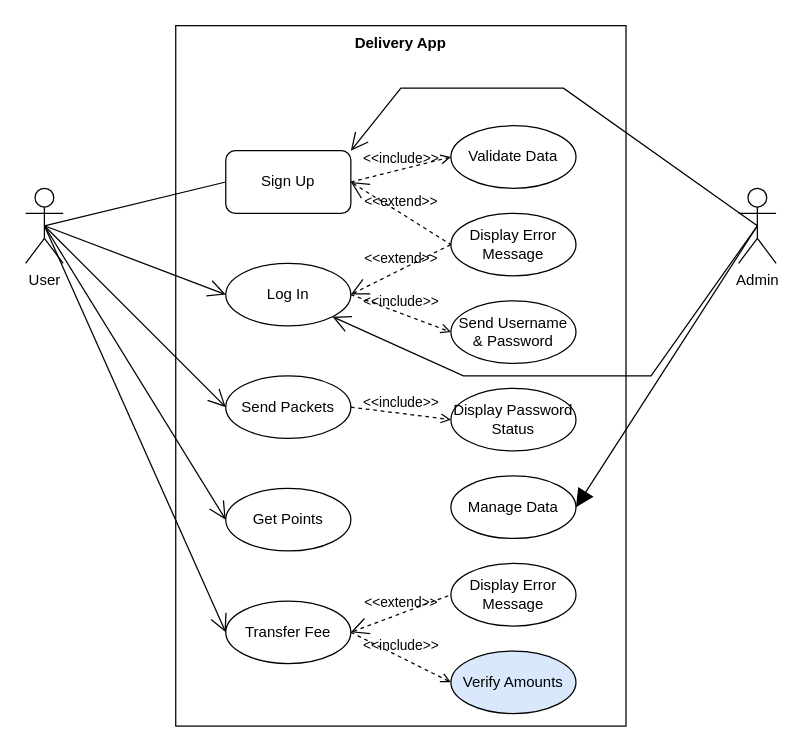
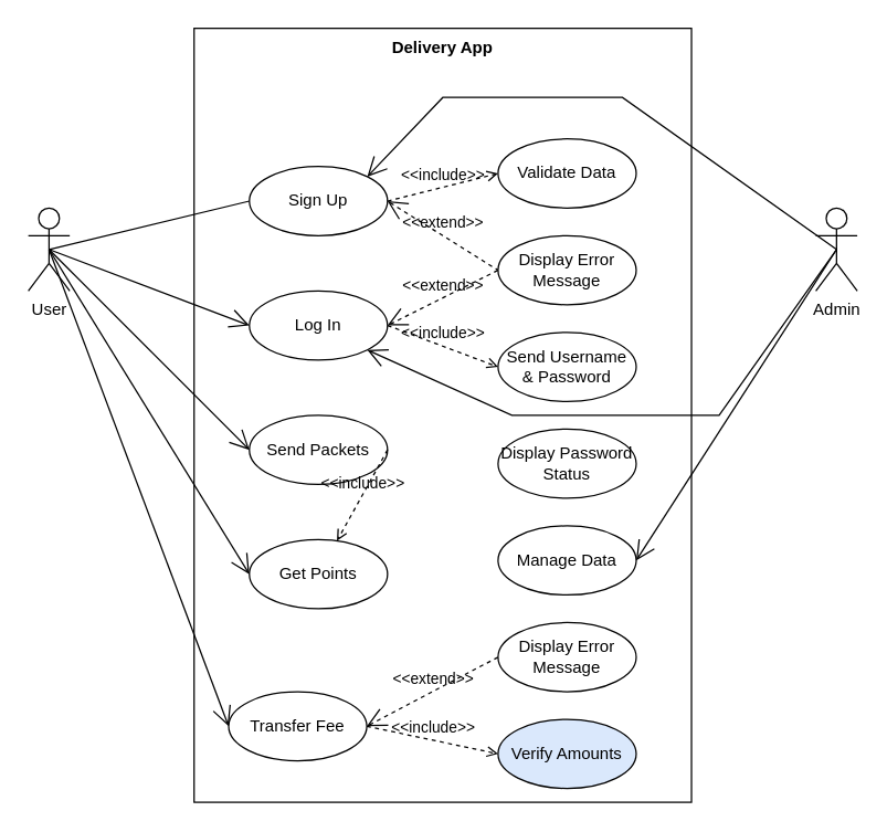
- <mxCell id="5" value="Sign Up" style="whiteSpace=wrap;html=1;rounded=1;" vertex="1" parent="1"><mxGeometry x="180" y="120" width="100" height="50" as="geometry" /></mxCell>
+ <mxCell id="5" value="Sign Up" style="ellipse;whiteSpace=wrap;html=1;" vertex="1" parent="1"><mxGeometry x="180" y="120" width="100" height="50" as="geometry" /></mxCell>
- <mxCell id="23" value="&amp;lt;&amp;lt;include&amp;gt;&amp;gt;" style="edgeStyle=none;html=1;endArrow=open;verticalAlign=bottom;dashed=1;labelBackgroundColor=none;rounded=0;entryX=0;entryY=0.5;entryDx=0;entryDy=0;exitX=1;exitY=0.5;exitDx=0;exitDy=0;" edge="1" parent="1" source="8" target="22"><mxGeometry width="160" relative="1" as="geometry"><mxPoint x="200" y="300" as="sourcePoint" /><mxPoint x="360" y="300" as="targetPoint" /></mxGeometry></mxCell>
+ <mxCell id="23" value="&amp;lt;&amp;lt;include&amp;gt;&amp;gt;" style="edgeStyle=none;html=1;endArrow=open;verticalAlign=bottom;dashed=1;labelBackgroundColor=none;rounded=0;exitX=1;exitY=0.5;exitDx=0;exitDy=0;" edge="1" parent="1" source="8" target="9"><mxGeometry width="160" relative="1" as="geometry"><mxPoint x="200" y="300" as="sourcePoint" /><mxPoint x="360" y="300" as="targetPoint" /></mxGeometry></mxCell>
- <mxCell id="31" value="" style="endArrow=block;endFill=1;endSize=12;html=1;rounded=0;exitX=0.5;exitY=0.5;exitDx=0;exitDy=0;exitPerimeter=0;entryX=1;entryY=0.5;entryDx=0;entryDy=0;" edge="1" parent="1" source="4" target="30"><mxGeometry width="160" relative="1" as="geometry"><mxPoint x="580" y="325" as="sourcePoint" /><mxPoint x="725" y="380" as="targetPoint" /></mxGeometry></mxCell>
+ <mxCell id="31" value="" style="endArrow=open;endFill=1;endSize=12;html=1;rounded=0;exitX=0.5;exitY=0.5;exitDx=0;exitDy=0;exitPerimeter=0;entryX=1;entryY=0.5;entryDx=0;entryDy=0;" edge="1" parent="1" source="4" target="30"><mxGeometry width="160" relative="1" as="geometry"><mxPoint x="580" y="325" as="sourcePoint" /><mxPoint x="725" y="380" as="targetPoint" /></mxGeometry></mxCell>
- <mxCell id="7" value="Transfer Fee" style="ellipse;whiteSpace=wrap;html=1;" vertex="1" parent="1"><mxGeometry x="180" y="480" width="100" height="50" as="geometry" /></mxCell>
+ <mxCell id="7" value="Transfer Fee" style="ellipse;whiteSpace=wrap;html=1;" vertex="1" parent="1"><mxGeometry x="165" y="500" width="100" height="50" as="geometry" /></mxCell>
